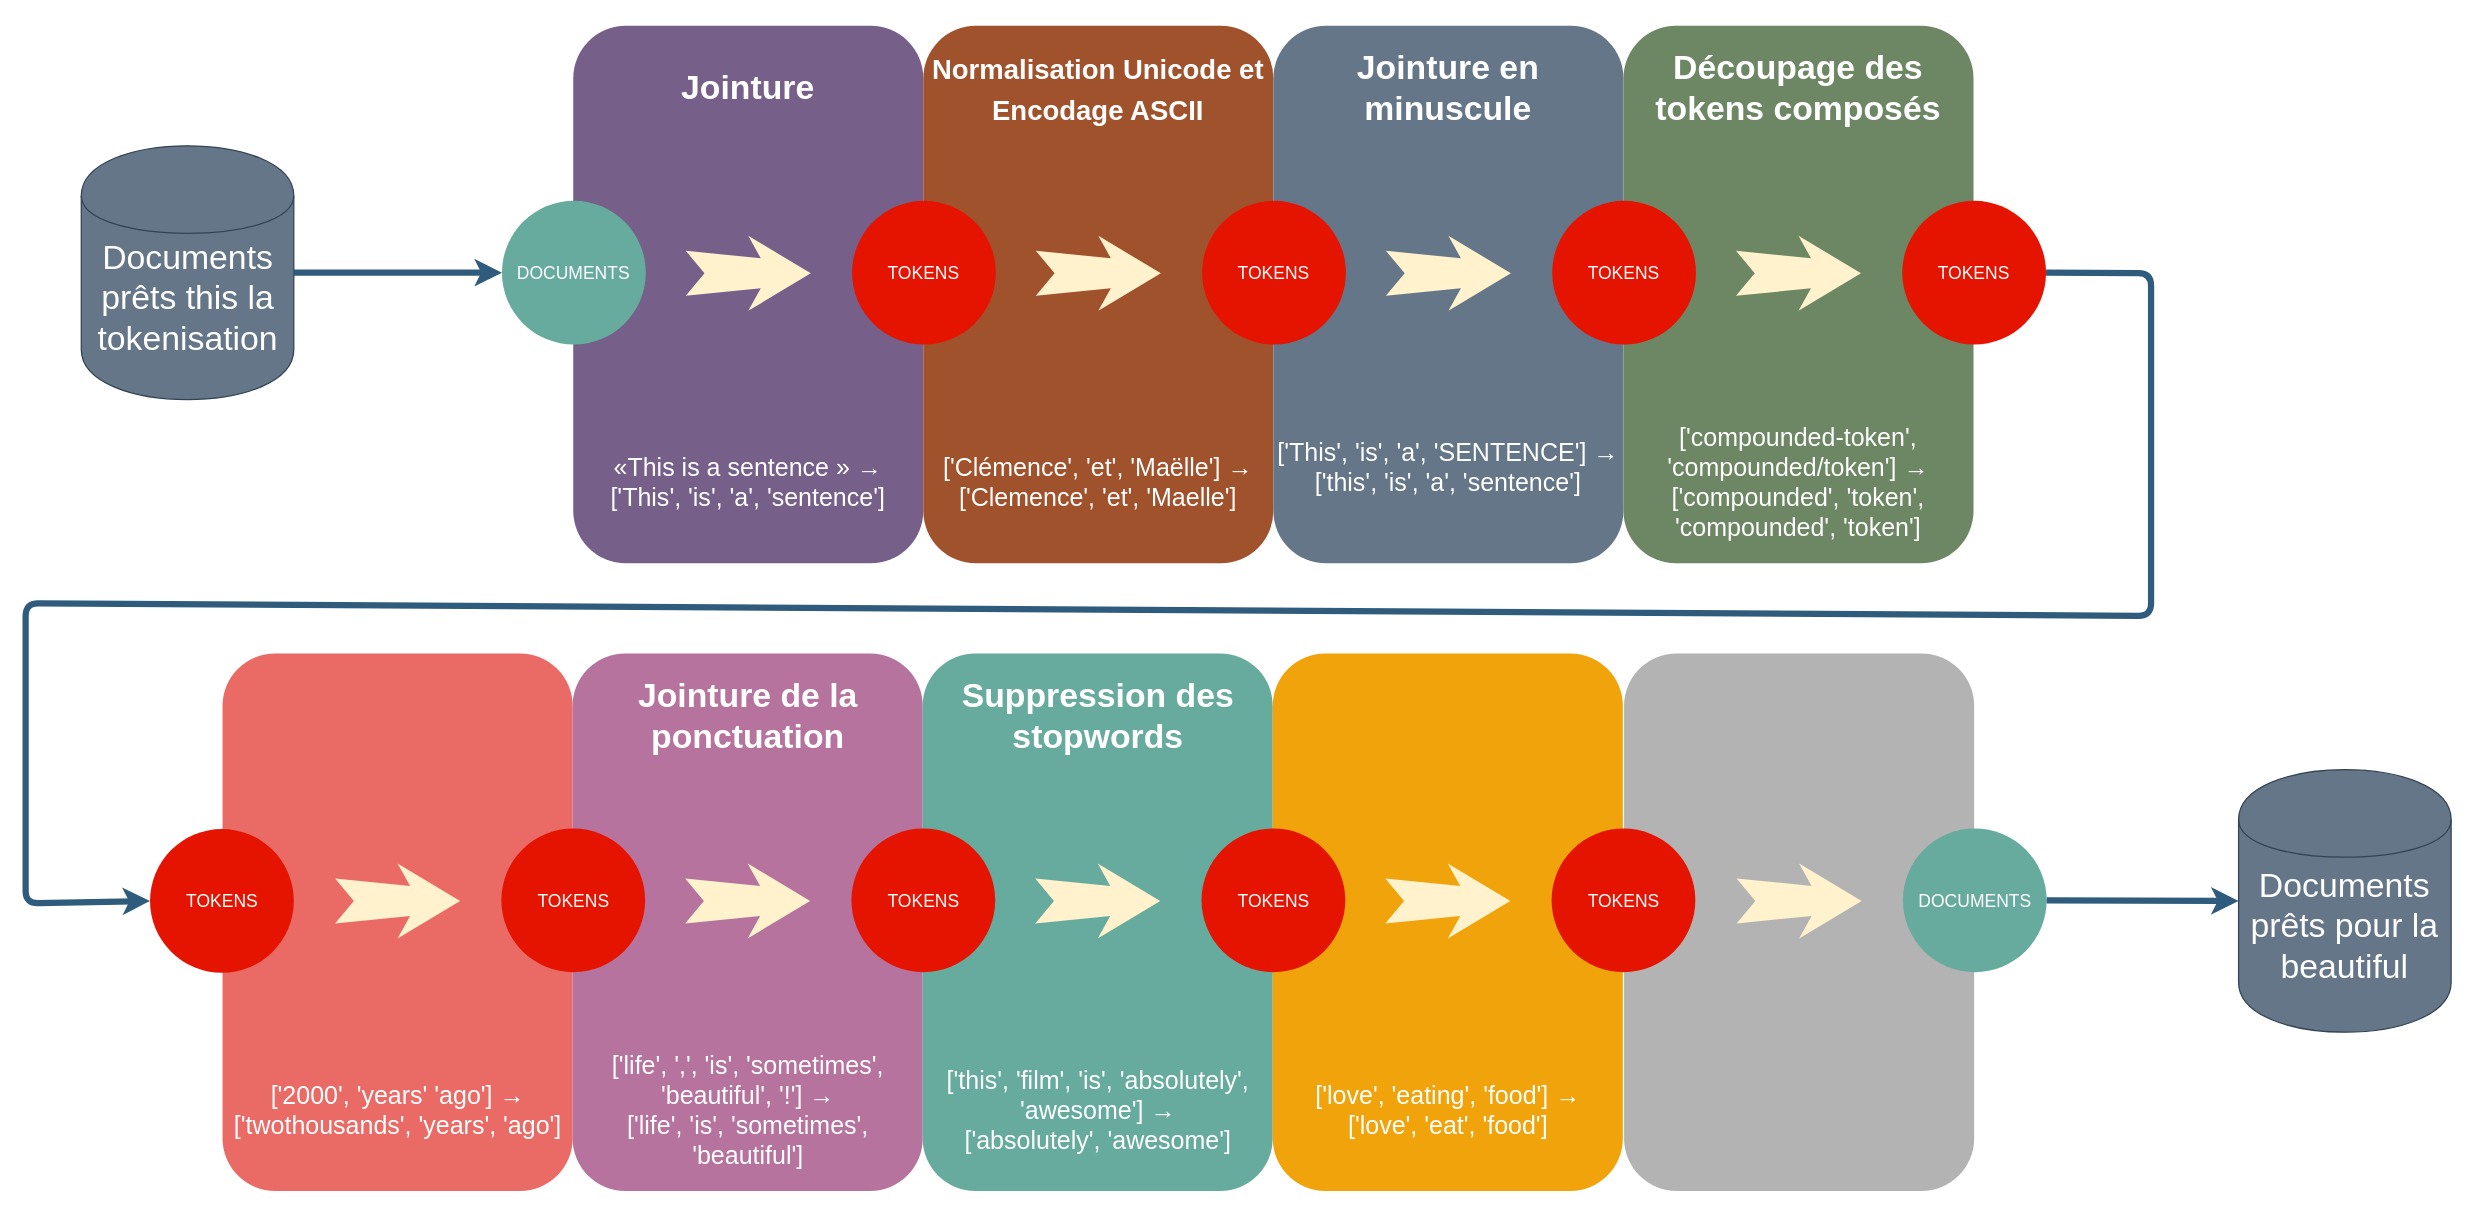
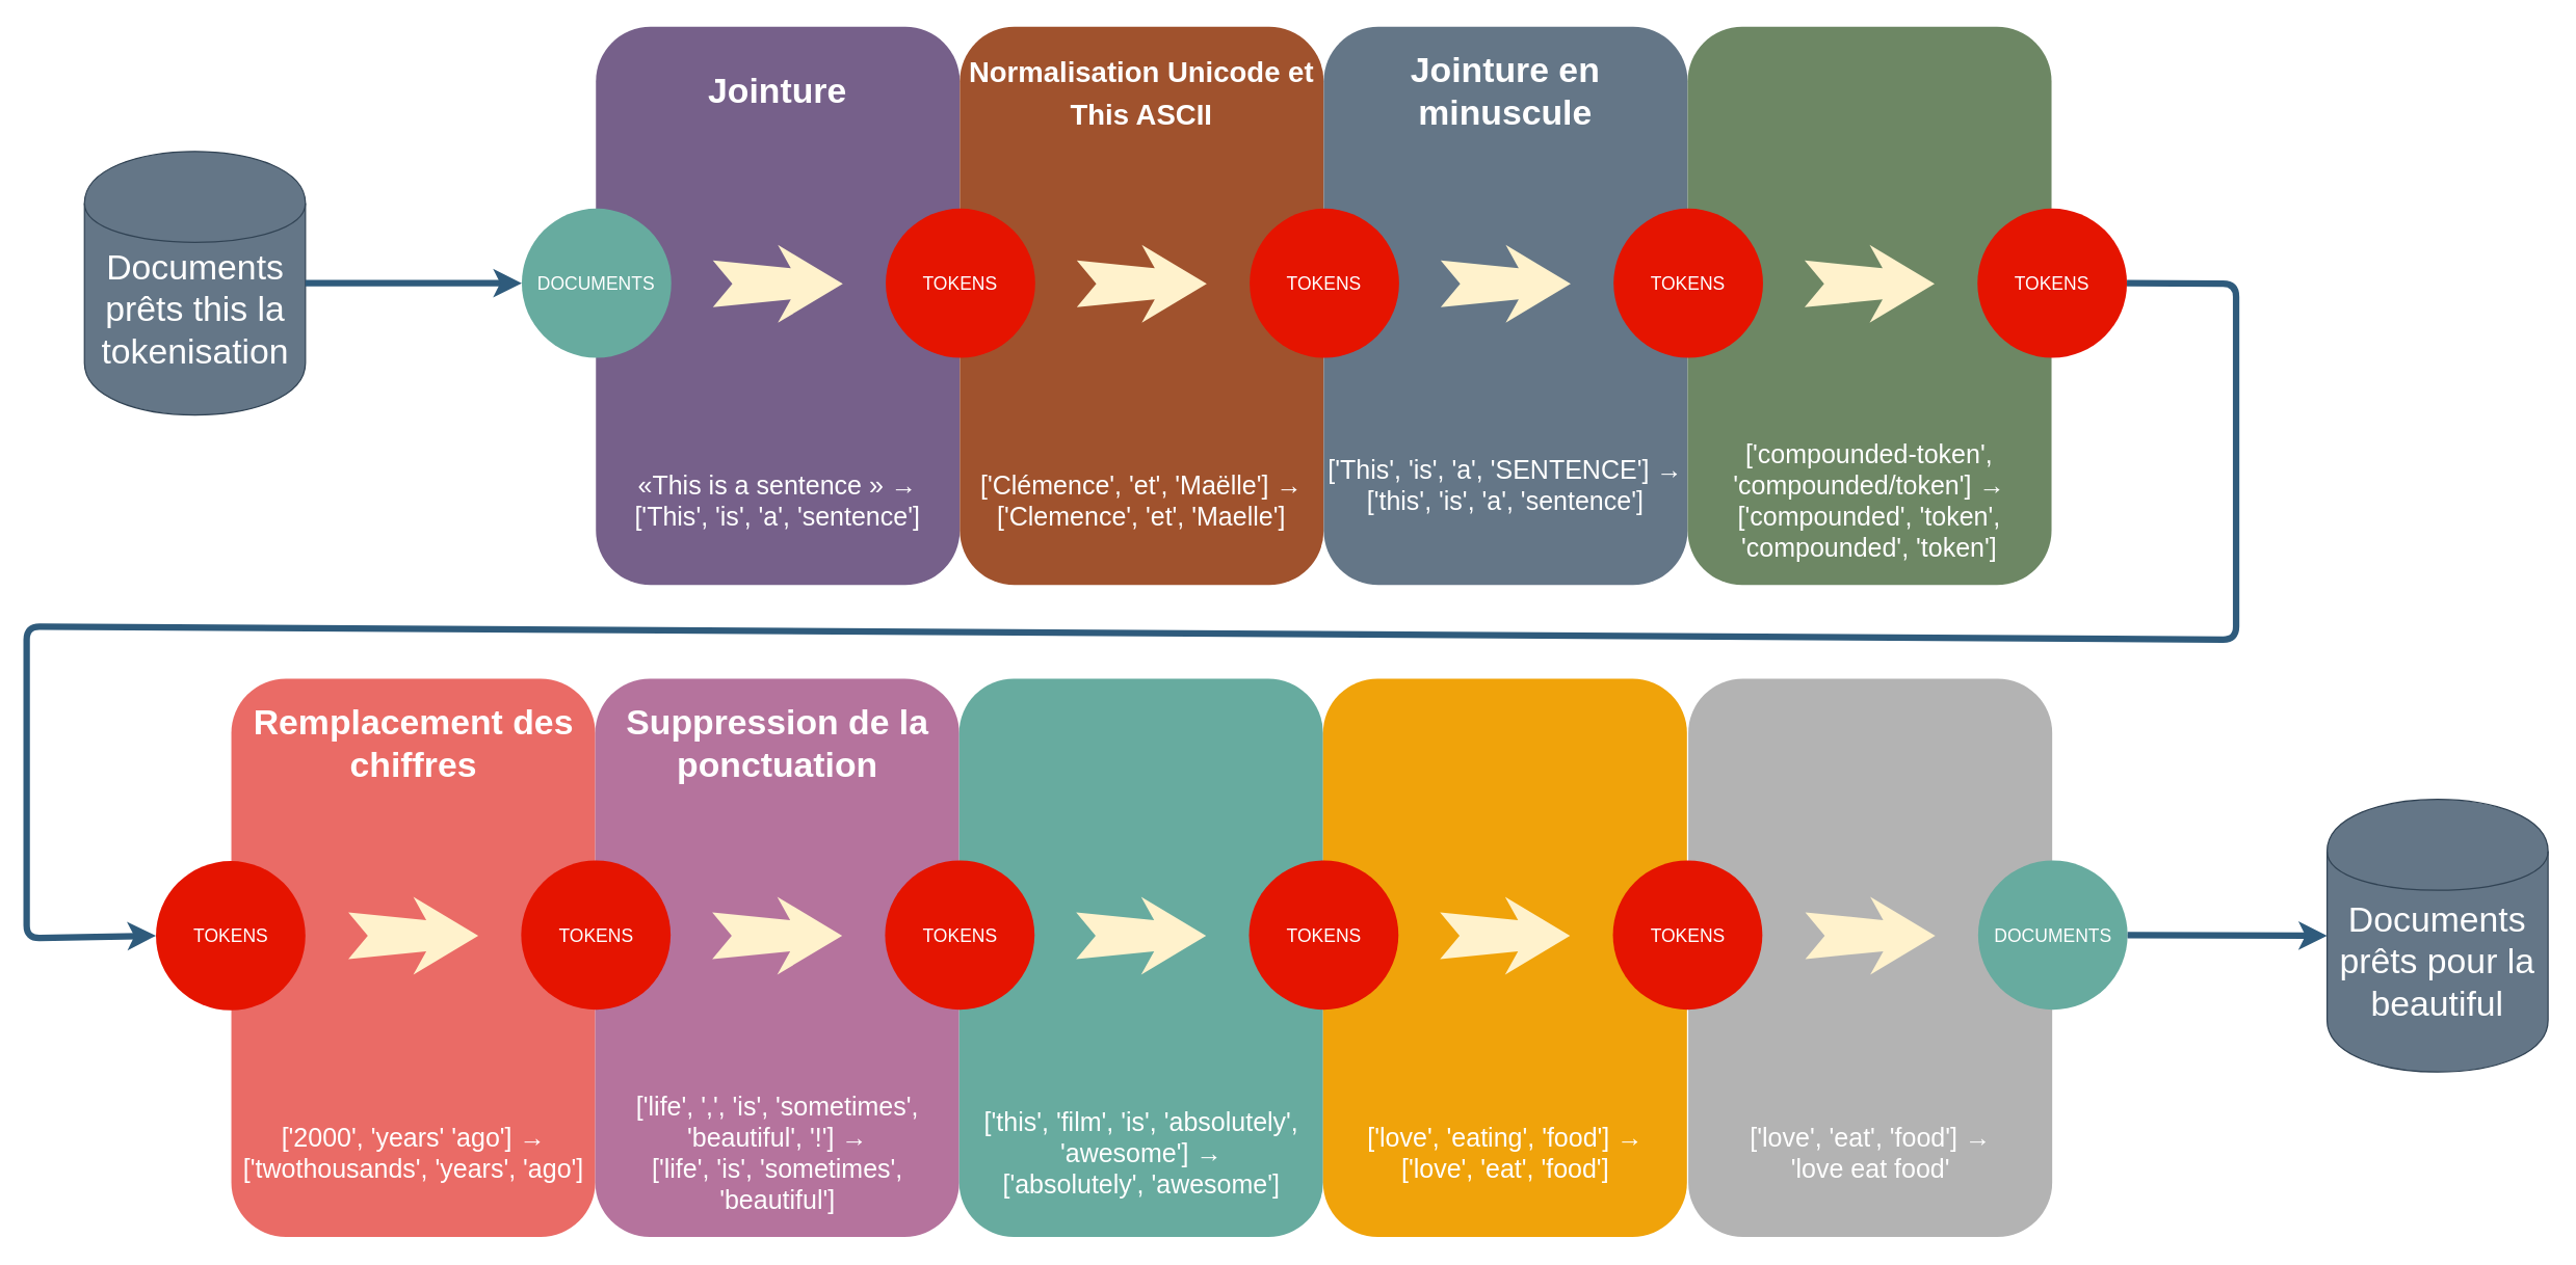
- <mxCell id="10" value="&lt;font style=&quot;font-size: 22px&quot;&gt;Normalisation Unicode et Encodage ASCII&lt;/font&gt;" style="text;html=1;strokeColor=none;fillColor=none;align=center;verticalAlign=middle;whiteSpace=wrap;rounded=0;shadow=0;fontSize=27;fontColor=#FFFFFF;fontStyle=1" parent="1" vertex="1"><mxGeometry x="738" y="40" width="280" height="60" as="geometry" /></mxCell>
+ <mxCell id="10" value="&lt;font style=&quot;font-size: 22px&quot;&gt;Normalisation Unicode et This ASCII&lt;/font&gt;" style="text;html=1;strokeColor=none;fillColor=none;align=center;verticalAlign=middle;whiteSpace=wrap;rounded=0;shadow=0;fontSize=27;fontColor=#FFFFFF;fontStyle=1" parent="1" vertex="1"><mxGeometry x="738" y="40" width="280" height="60" as="geometry" /></mxCell>
- <mxCell id="24" value="Découpage des tokens composés" style="text;html=1;strokeColor=none;fillColor=none;align=center;verticalAlign=middle;whiteSpace=wrap;rounded=0;shadow=0;fontSize=27;fontColor=#FFFFFF;fontStyle=1" parent="1" vertex="1"><mxGeometry x="1298" y="40" width="280" height="60" as="geometry" /></mxCell>
+ <mxCell id="36" value="Remplacement des chiffres" style="text;html=1;strokeColor=none;fillColor=none;align=center;verticalAlign=middle;whiteSpace=wrap;rounded=0;shadow=0;fontSize=27;fontColor=#FFFFFF;fontStyle=1" parent="1" vertex="1"><mxGeometry x="177.5" y="542" width="280" height="60" as="geometry" /></mxCell>
- <mxCell id="42" value="Jointure de la ponctuation" style="text;html=1;strokeColor=none;fillColor=none;align=center;verticalAlign=middle;whiteSpace=wrap;rounded=0;shadow=0;fontSize=27;fontColor=#FFFFFF;fontStyle=1" parent="1" vertex="1"><mxGeometry x="457.5" y="542" width="280" height="60" as="geometry" /></mxCell>
+ <mxCell id="42" value="Suppression de la ponctuation" style="text;html=1;strokeColor=none;fillColor=none;align=center;verticalAlign=middle;whiteSpace=wrap;rounded=0;shadow=0;fontSize=27;fontColor=#FFFFFF;fontStyle=1" parent="1" vertex="1"><mxGeometry x="457.5" y="542" width="280" height="60" as="geometry" /></mxCell>
- <mxCell id="49" value="Suppression des stopwords" style="text;html=1;strokeColor=none;fillColor=none;align=center;verticalAlign=middle;whiteSpace=wrap;rounded=0;shadow=0;fontSize=27;fontColor=#FFFFFF;fontStyle=1" parent="1" vertex="1"><mxGeometry x="737.5" y="542" width="280" height="60" as="geometry" /></mxCell>
+ <mxCell id="63" value="&lt;font style=&quot;font-size: 20px&quot;&gt;['love', 'eat', 'food'] →&lt;br&gt;'love eat food'&lt;/font&gt;" style="text;html=1;strokeColor=none;fillColor=none;align=center;verticalAlign=middle;whiteSpace=wrap;rounded=0;shadow=0;fontSize=14;fontColor=#FFFFFF;" parent="1" vertex="1"><mxGeometry x="1298.5" y="842" width="280" height="90" as="geometry" /></mxCell>
